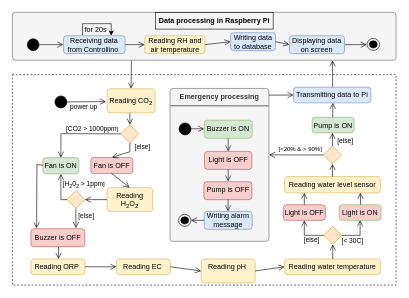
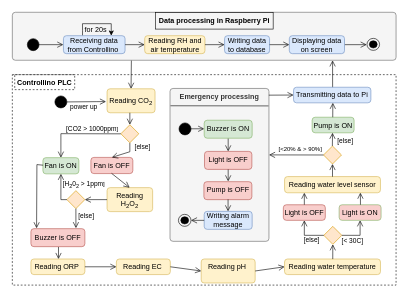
- <mxCell id="62" value="Writing data to database" style="html=1;align=center;verticalAlign=middle;rounded=1;absoluteArcSize=1;arcSize=10;dashed=0;whiteSpace=wrap;fillColor=#dae8fc;strokeColor=#6c8ebf;" parent="1" vertex="1"><mxGeometry x="383.99" y="54" width="75" height="30" as="geometry" /></mxCell>
+ <mxCell id="62" value="Writing data to database" style="html=1;align=center;verticalAlign=middle;rounded=1;absoluteArcSize=1;arcSize=10;dashed=0;whiteSpace=wrap;fillColor=#dae8fc;strokeColor=#6c8ebf;" parent="1" vertex="1"><mxGeometry x="373.99" y="59" width="75" height="30" as="geometry" /></mxCell>
+ <mxCell id="72" value="&lt;span style=&quot;caret-color: rgb(0, 0, 0); color: rgb(0, 0, 0); font-family: Helvetica; font-size: 12px; font-style: normal; font-variant-caps: normal; letter-spacing: normal; text-indent: 0px; text-transform: none; word-spacing: 0px; -webkit-text-stroke-width: 0px; background-color: rgb(255, 255, 255); text-decoration: none; float: none; display: inline !important;&quot;&gt;Controllino PLC&lt;/span&gt;" style="text;whiteSpace=wrap;html=1;strokeColor=default;dashed=1;fontStyle=1;align=center;" parent="1" vertex="1"><mxGeometry x="24" y="124" width="100" height="25" as="geometry" /></mxCell>
